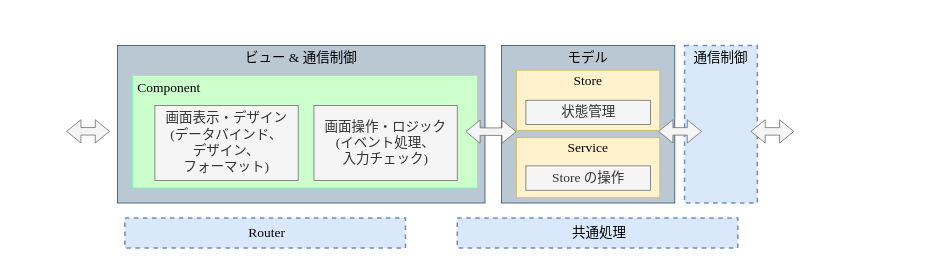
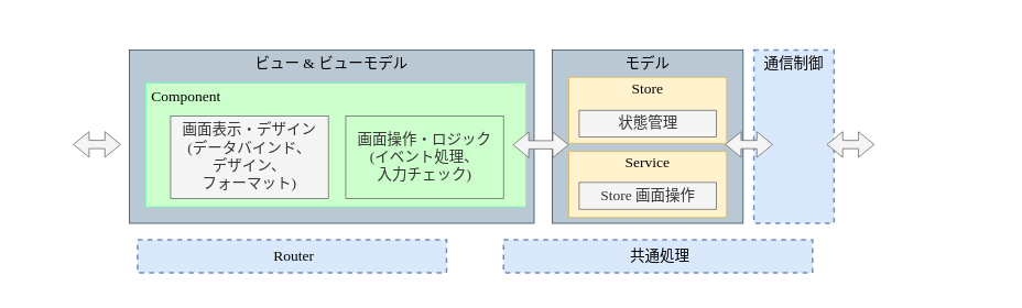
- <mxCell id="3" value="ビュー &amp;amp; 通信制御" style="rounded=0;whiteSpace=wrap;html=1;verticalAlign=top;fillColor=#bac8d3;strokeColor=#23445d;fontColor=#000000;fontFamily=Noto Sans JP;fontSource=https%3A%2F%2Ffonts.googleapis.com%2Fcss%3Ffamily%3DNoto%2BSans%2BJP;fontSize=18;" parent="1" vertex="1"><mxGeometry x="156" y="60" width="490" height="210" as="geometry" /></mxCell>
+ <mxCell id="3" value="ビュー &amp;amp; ビューモデル" style="rounded=0;whiteSpace=wrap;html=1;verticalAlign=top;fillColor=#bac8d3;strokeColor=#23445d;fontColor=#000000;fontFamily=Noto Sans JP;fontSource=https%3A%2F%2Ffonts.googleapis.com%2Fcss%3Ffamily%3DNoto%2BSans%2BJP;fontSize=18;" parent="1" vertex="1"><mxGeometry x="156" y="60" width="490" height="210" as="geometry" /></mxCell>
- <mxCell id="7" value="画面操作・ロジック&lt;br style=&quot;font-size: 18px&quot;&gt;(イベント処理、&lt;br style=&quot;font-size: 18px&quot;&gt;入力チェック)" style="rounded=0;whiteSpace=wrap;html=1;fontSize=18;fillColor=#f5f5f5;fontColor=#333333;strokeColor=#666666;fontFamily=Noto Sans JP;fontSource=https%3A%2F%2Ffonts.googleapis.com%2Fcss%3Ffamily%3DNoto%2BSans%2BJP;verticalAlign=middle;" parent="1" vertex="1"><mxGeometry x="418" y="140" width="191" height="100" as="geometry" /></mxCell>
+ <mxCell id="7" value="画面操作・ロジック&lt;br style=&quot;font-size: 18px&quot;&gt;(イベント処理、&lt;br style=&quot;font-size: 18px&quot;&gt;入力チェック)" style="rounded=0;whiteSpace=wrap;html=1;fontSize=18;fillColor=#ccffcc;fontColor=#333333;strokeColor=#666666;fontFamily=Noto Sans JP;fontSource=https%3A%2F%2Ffonts.googleapis.com%2Fcss%3Ffamily%3DNoto%2BSans%2BJP;verticalAlign=middle;" parent="1" vertex="1"><mxGeometry x="418" y="140" width="191" height="100" as="geometry" /></mxCell>
- <mxCell id="20" value="Store の操作" style="rounded=0;whiteSpace=wrap;html=1;fontSize=18;fillColor=#f5f5f5;strokeColor=#666666;fontColor=#333333;fontFamily=Noto Sans JP;fontSource=https%3A%2F%2Ffonts.googleapis.com%2Fcss%3Ffamily%3DNoto%2BSans%2BJP;" parent="1" vertex="1"><mxGeometry x="700.5" y="220.5" width="166" height="32.5" as="geometry" /></mxCell>
+ <mxCell id="20" value="Store 画面操作" style="rounded=0;whiteSpace=wrap;html=1;fontSize=18;fillColor=#f5f5f5;strokeColor=#666666;fontColor=#333333;fontFamily=Noto Sans JP;fontSource=https%3A%2F%2Ffonts.googleapis.com%2Fcss%3Ffamily%3DNoto%2BSans%2BJP;" parent="1" vertex="1"><mxGeometry x="700.5" y="220.5" width="166" height="32.5" as="geometry" /></mxCell>
